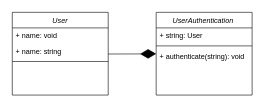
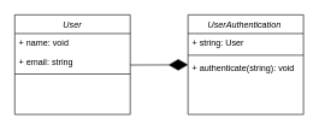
- <mxCell id="4" value="+ name: string" style="text;align=left;verticalAlign=top;spacingLeft=4;spacingRight=4;overflow=hidden;rotatable=0;points=[[0,0.5],[1,0.5]];portConstraint=eastwest;" vertex="1" parent="2"><mxGeometry y="52" width="160" height="26" as="geometry" /></mxCell>
+ <mxCell id="4" value="+ email: string" style="text;align=left;verticalAlign=top;spacingLeft=4;spacingRight=4;overflow=hidden;rotatable=0;points=[[0,0.5],[1,0.5]];portConstraint=eastwest;" vertex="1" parent="2"><mxGeometry y="52" width="160" height="26" as="geometry" /></mxCell>
